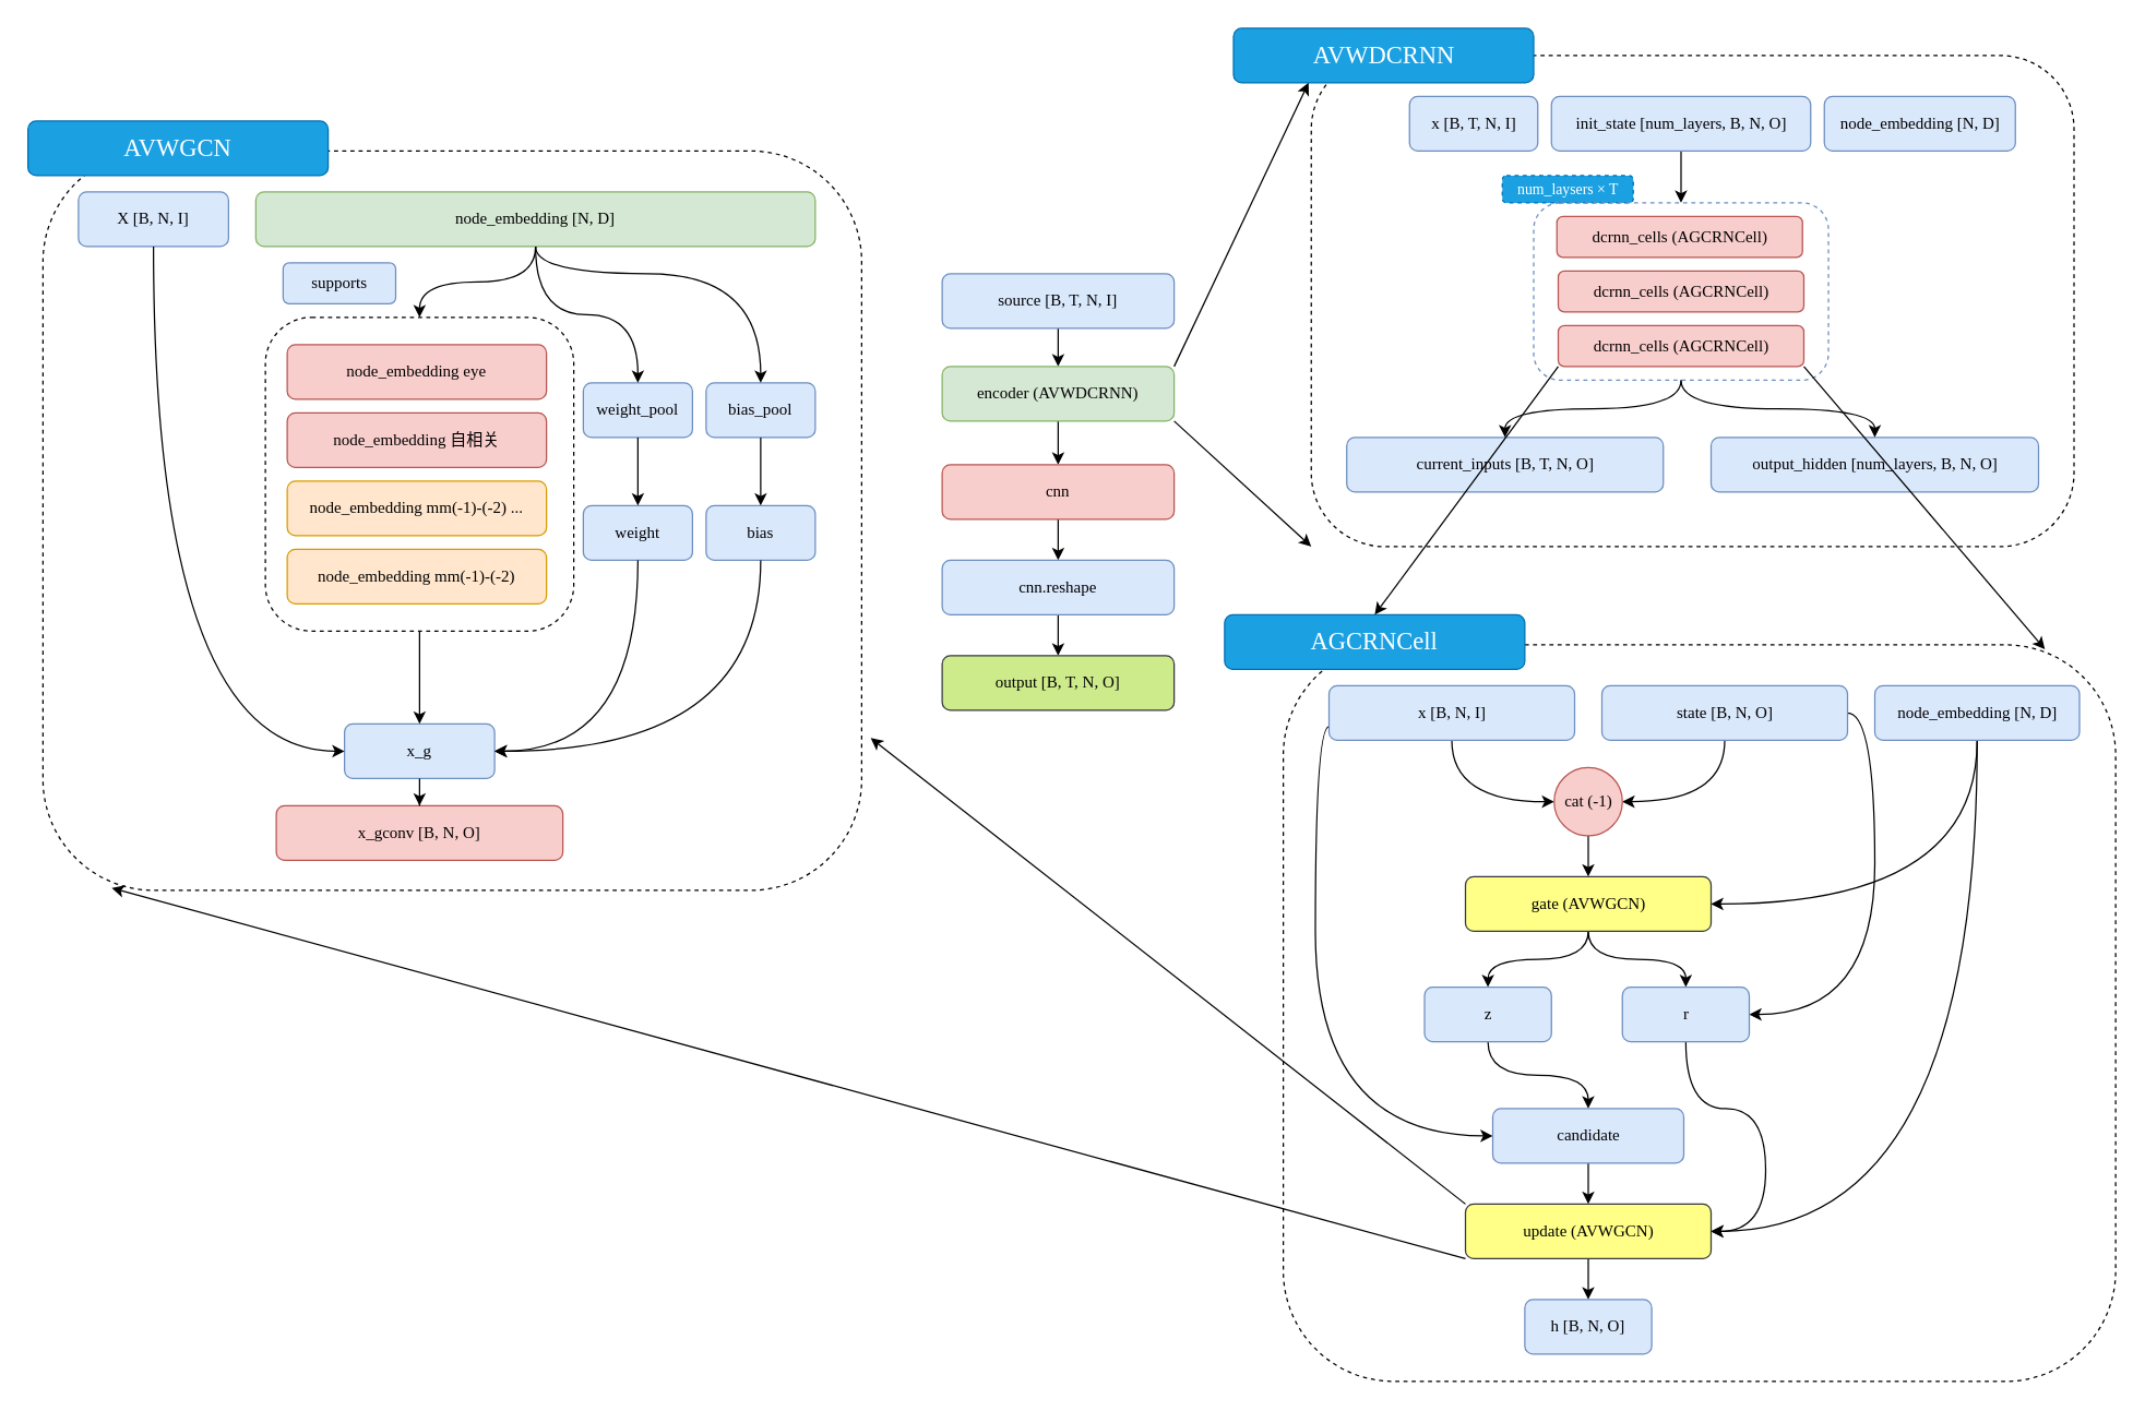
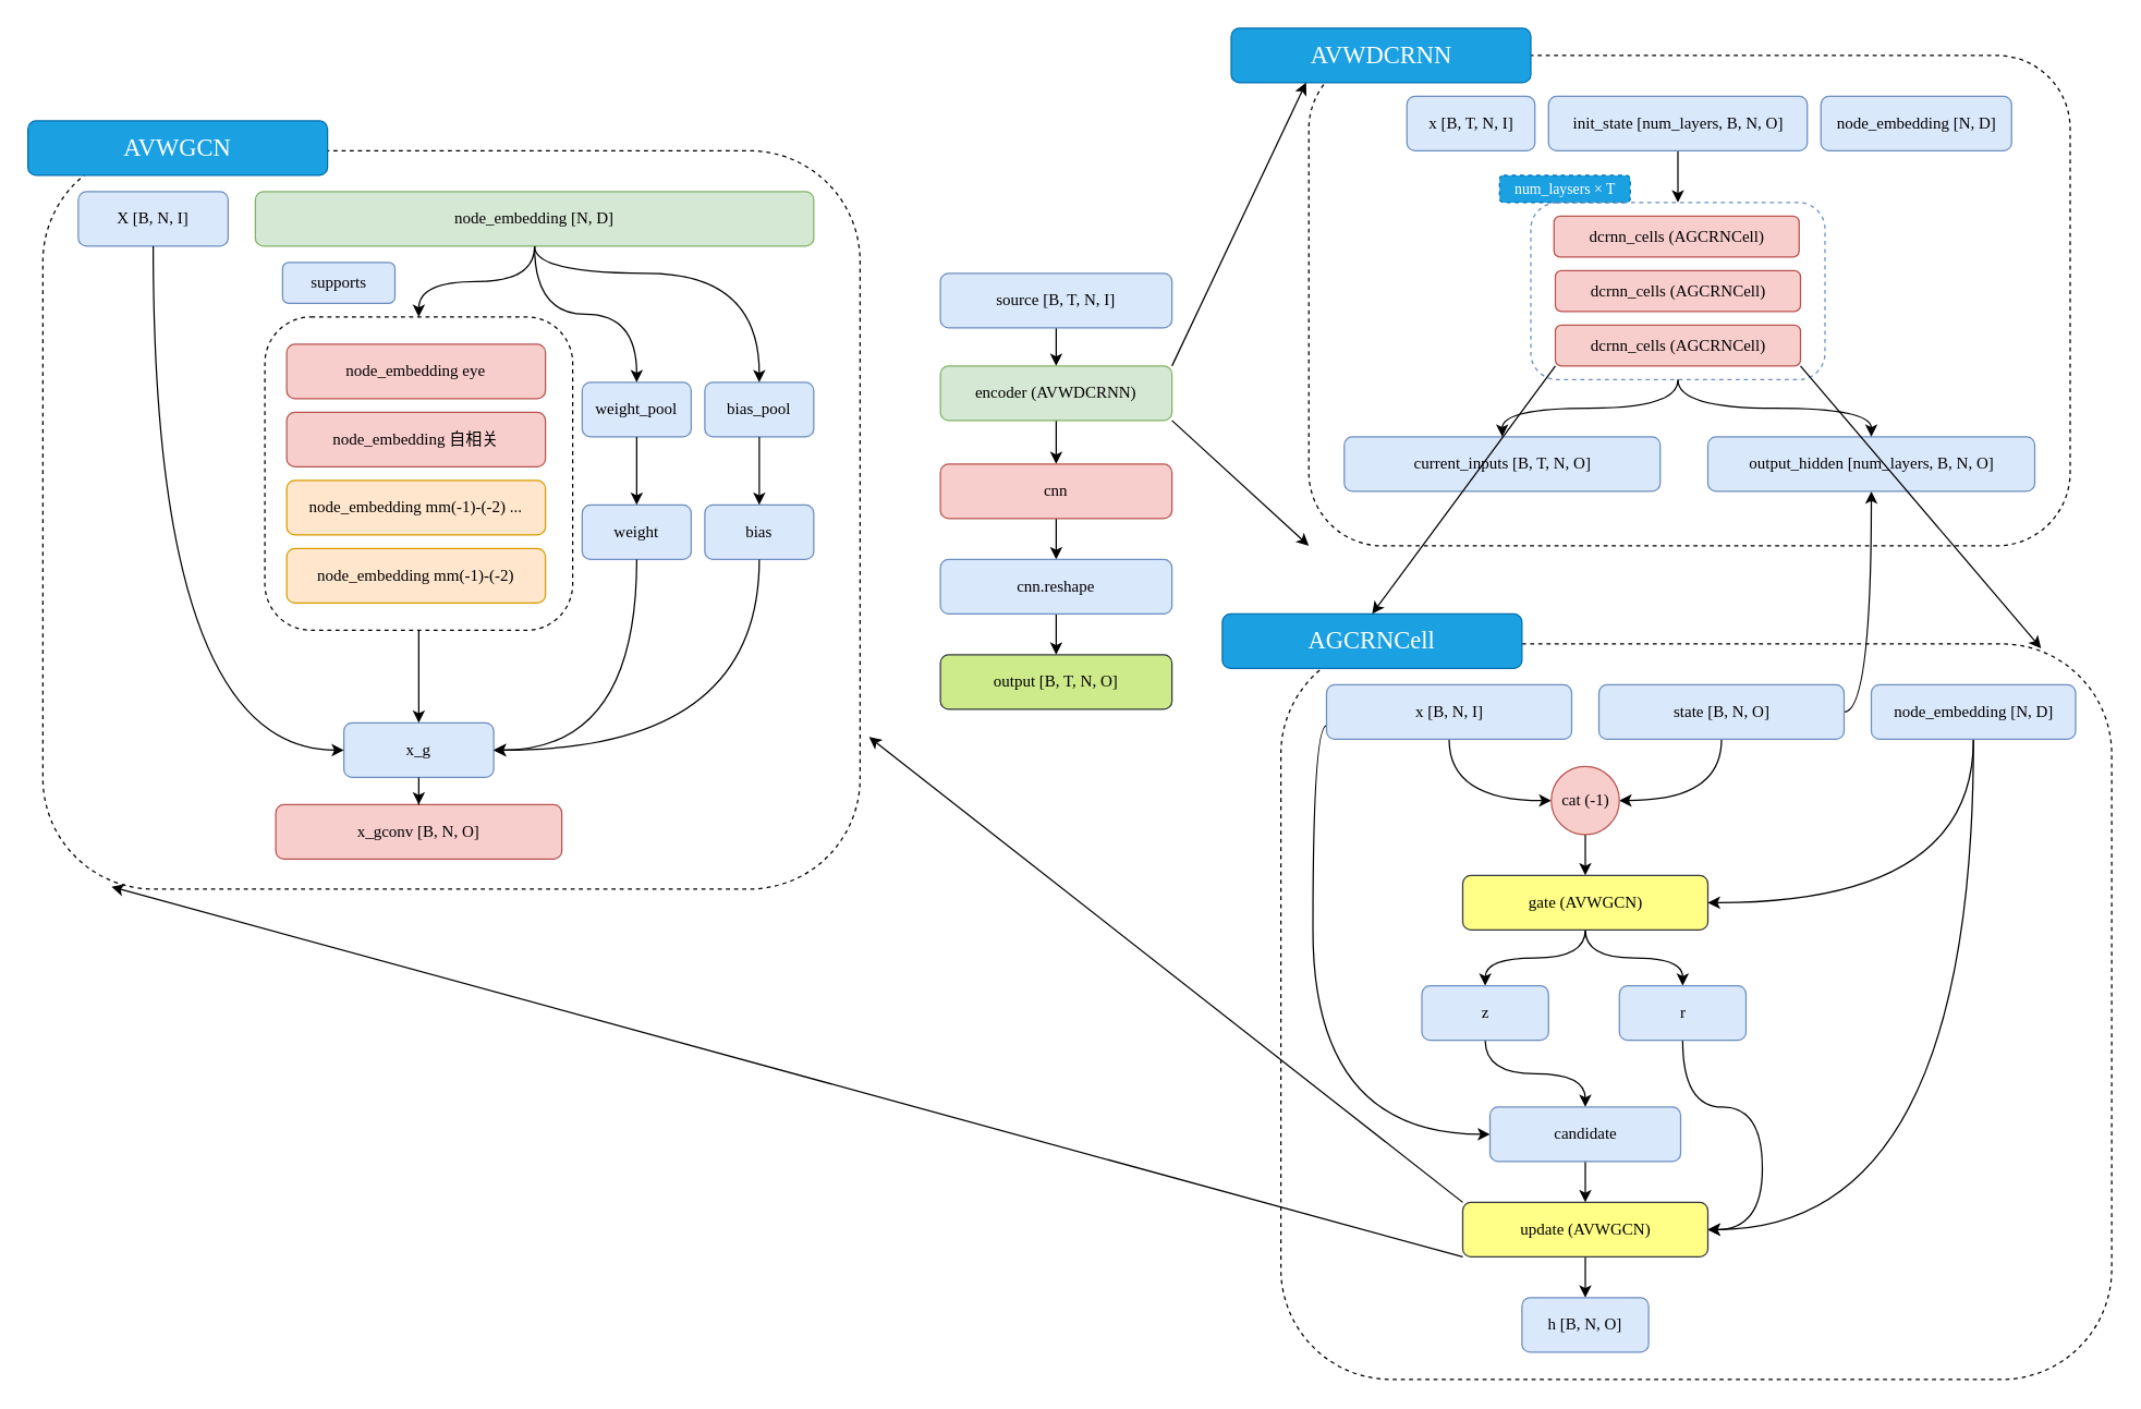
- <mxCell id="8" style="edgeStyle=orthogonalEdgeStyle;orthogonalLoop=1;jettySize=auto;html=1;entryX=1;entryY=0.5;entryDx=0;entryDy=0;curved=1;exitX=1;exitY=0.5;exitDx=0;exitDy=0;" edge="1" parent="1" source="9" target="21"><mxGeometry relative="1" as="geometry" /></mxCell>
+ <mxCell id="8" style="edgeStyle=orthogonalEdgeStyle;orthogonalLoop=1;jettySize=auto;html=1;curved=1;exitX=1;exitY=0.5;exitDx=0;exitDy=0;" edge="1" parent="1" source="9" target="59"><mxGeometry relative="1" as="geometry" /></mxCell>
